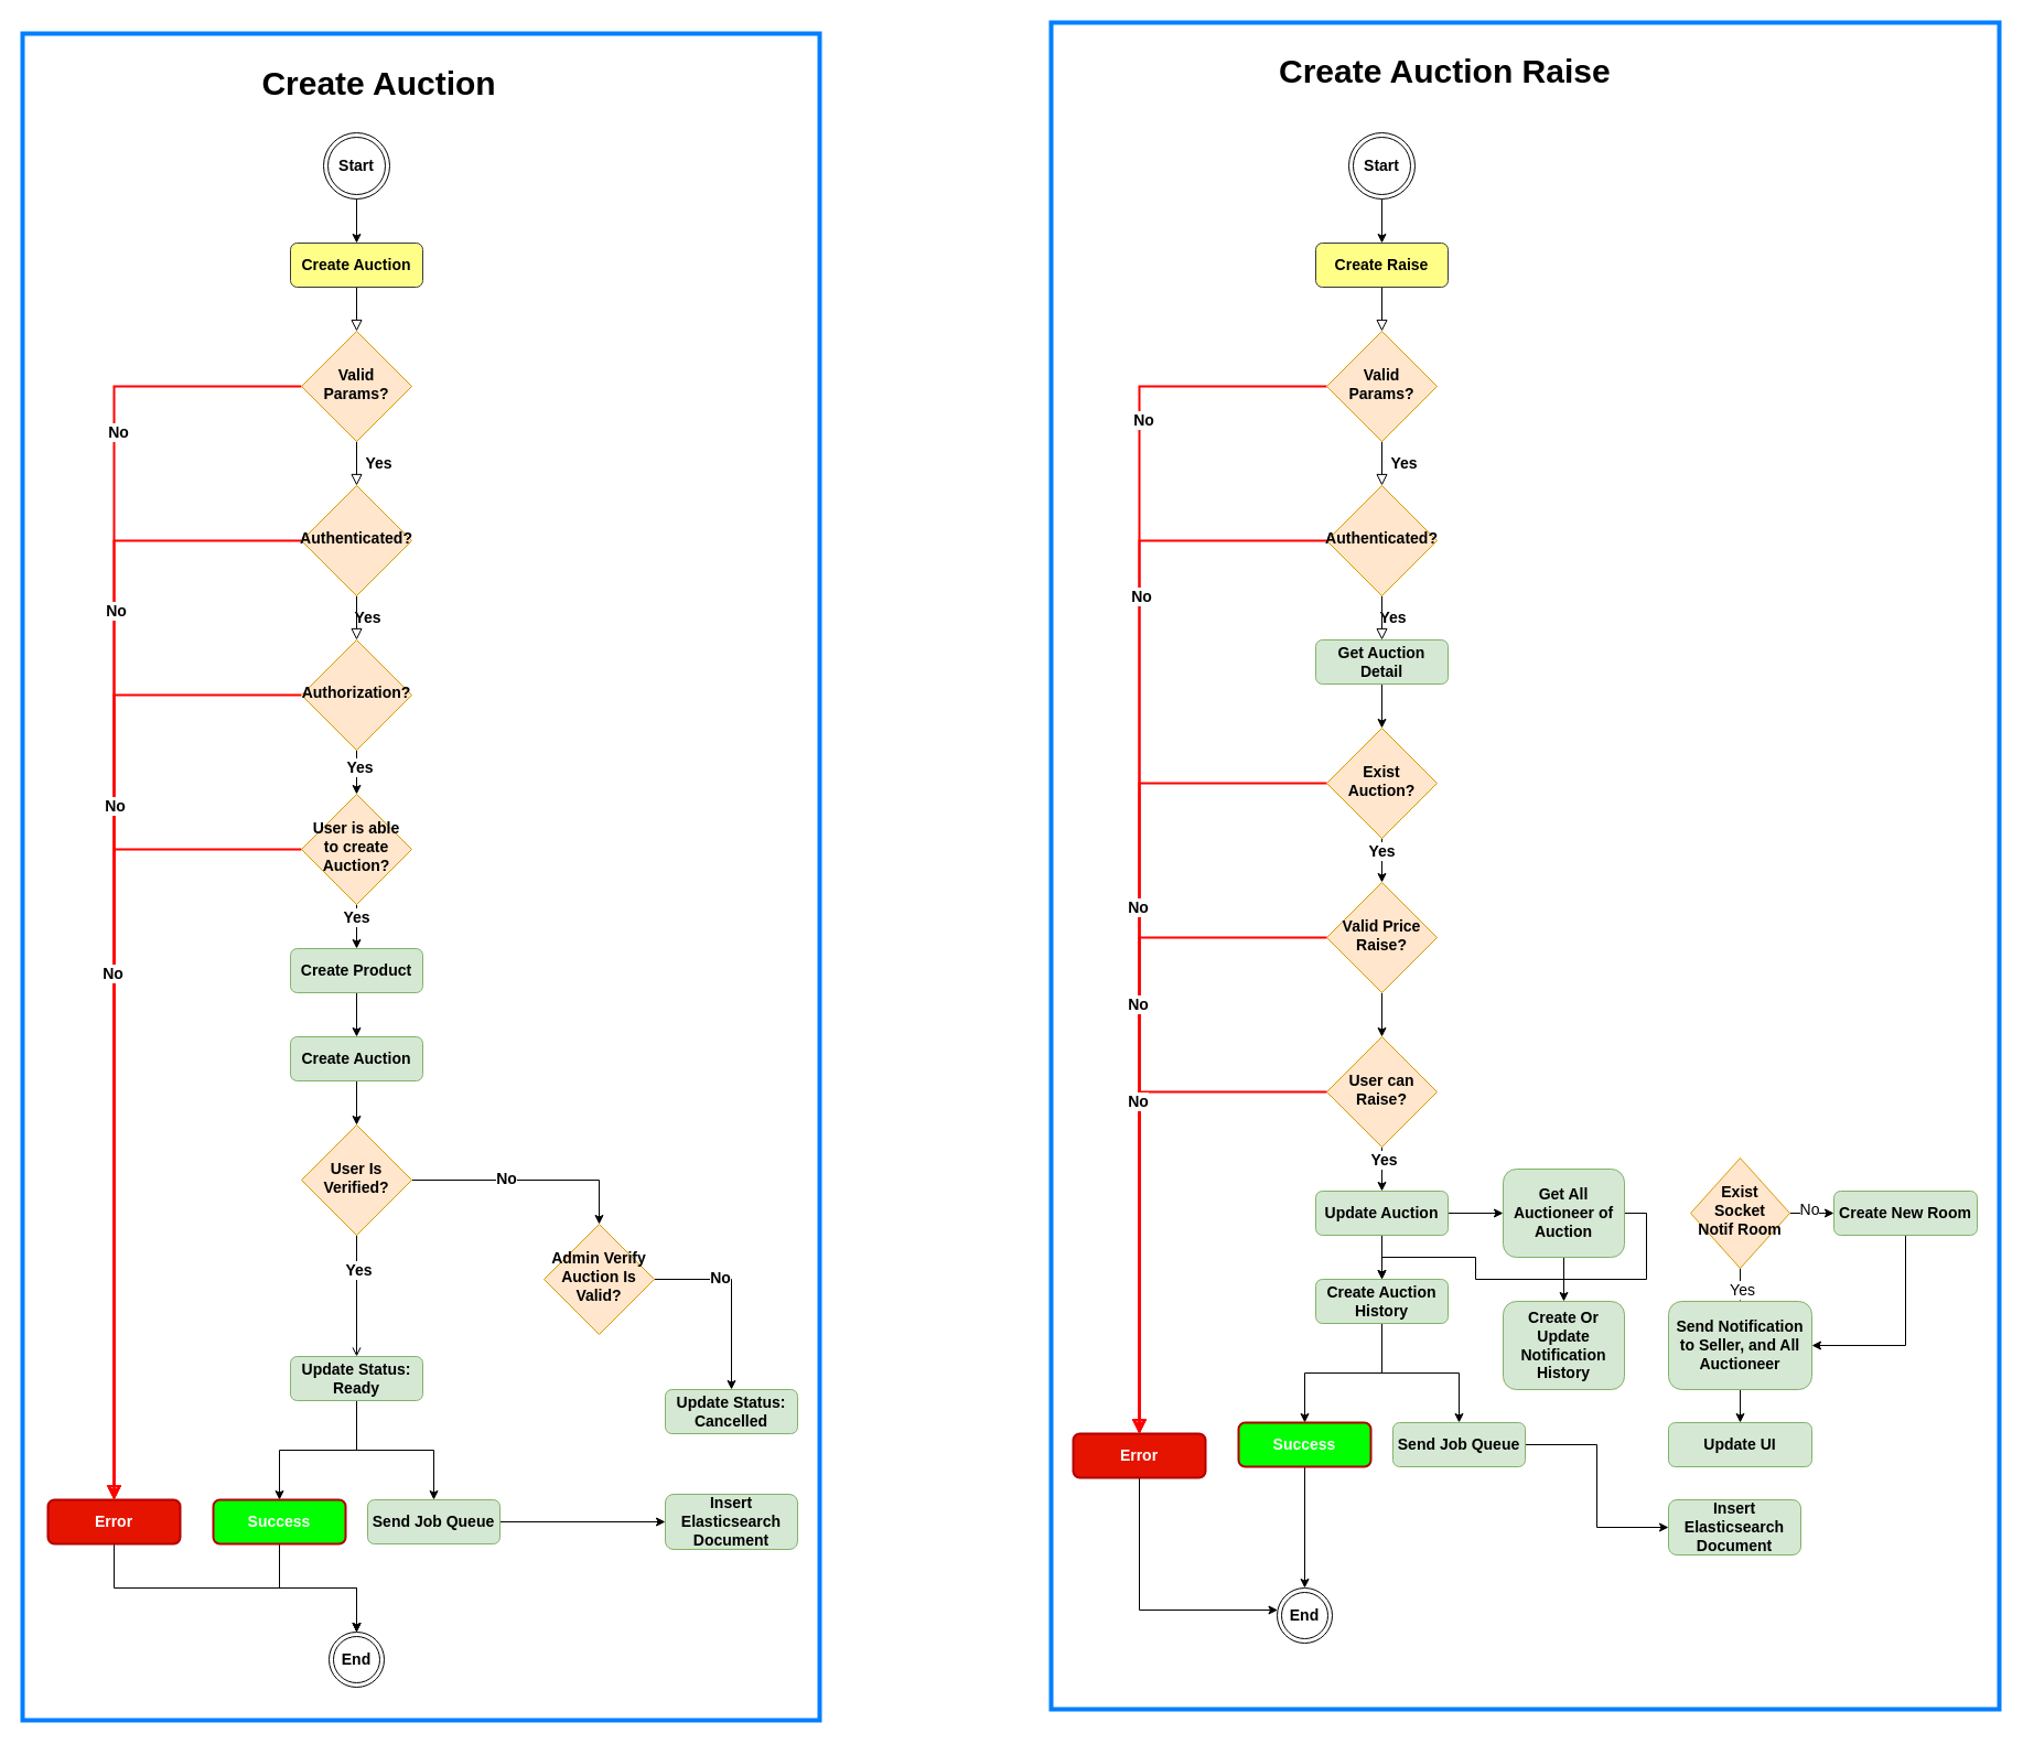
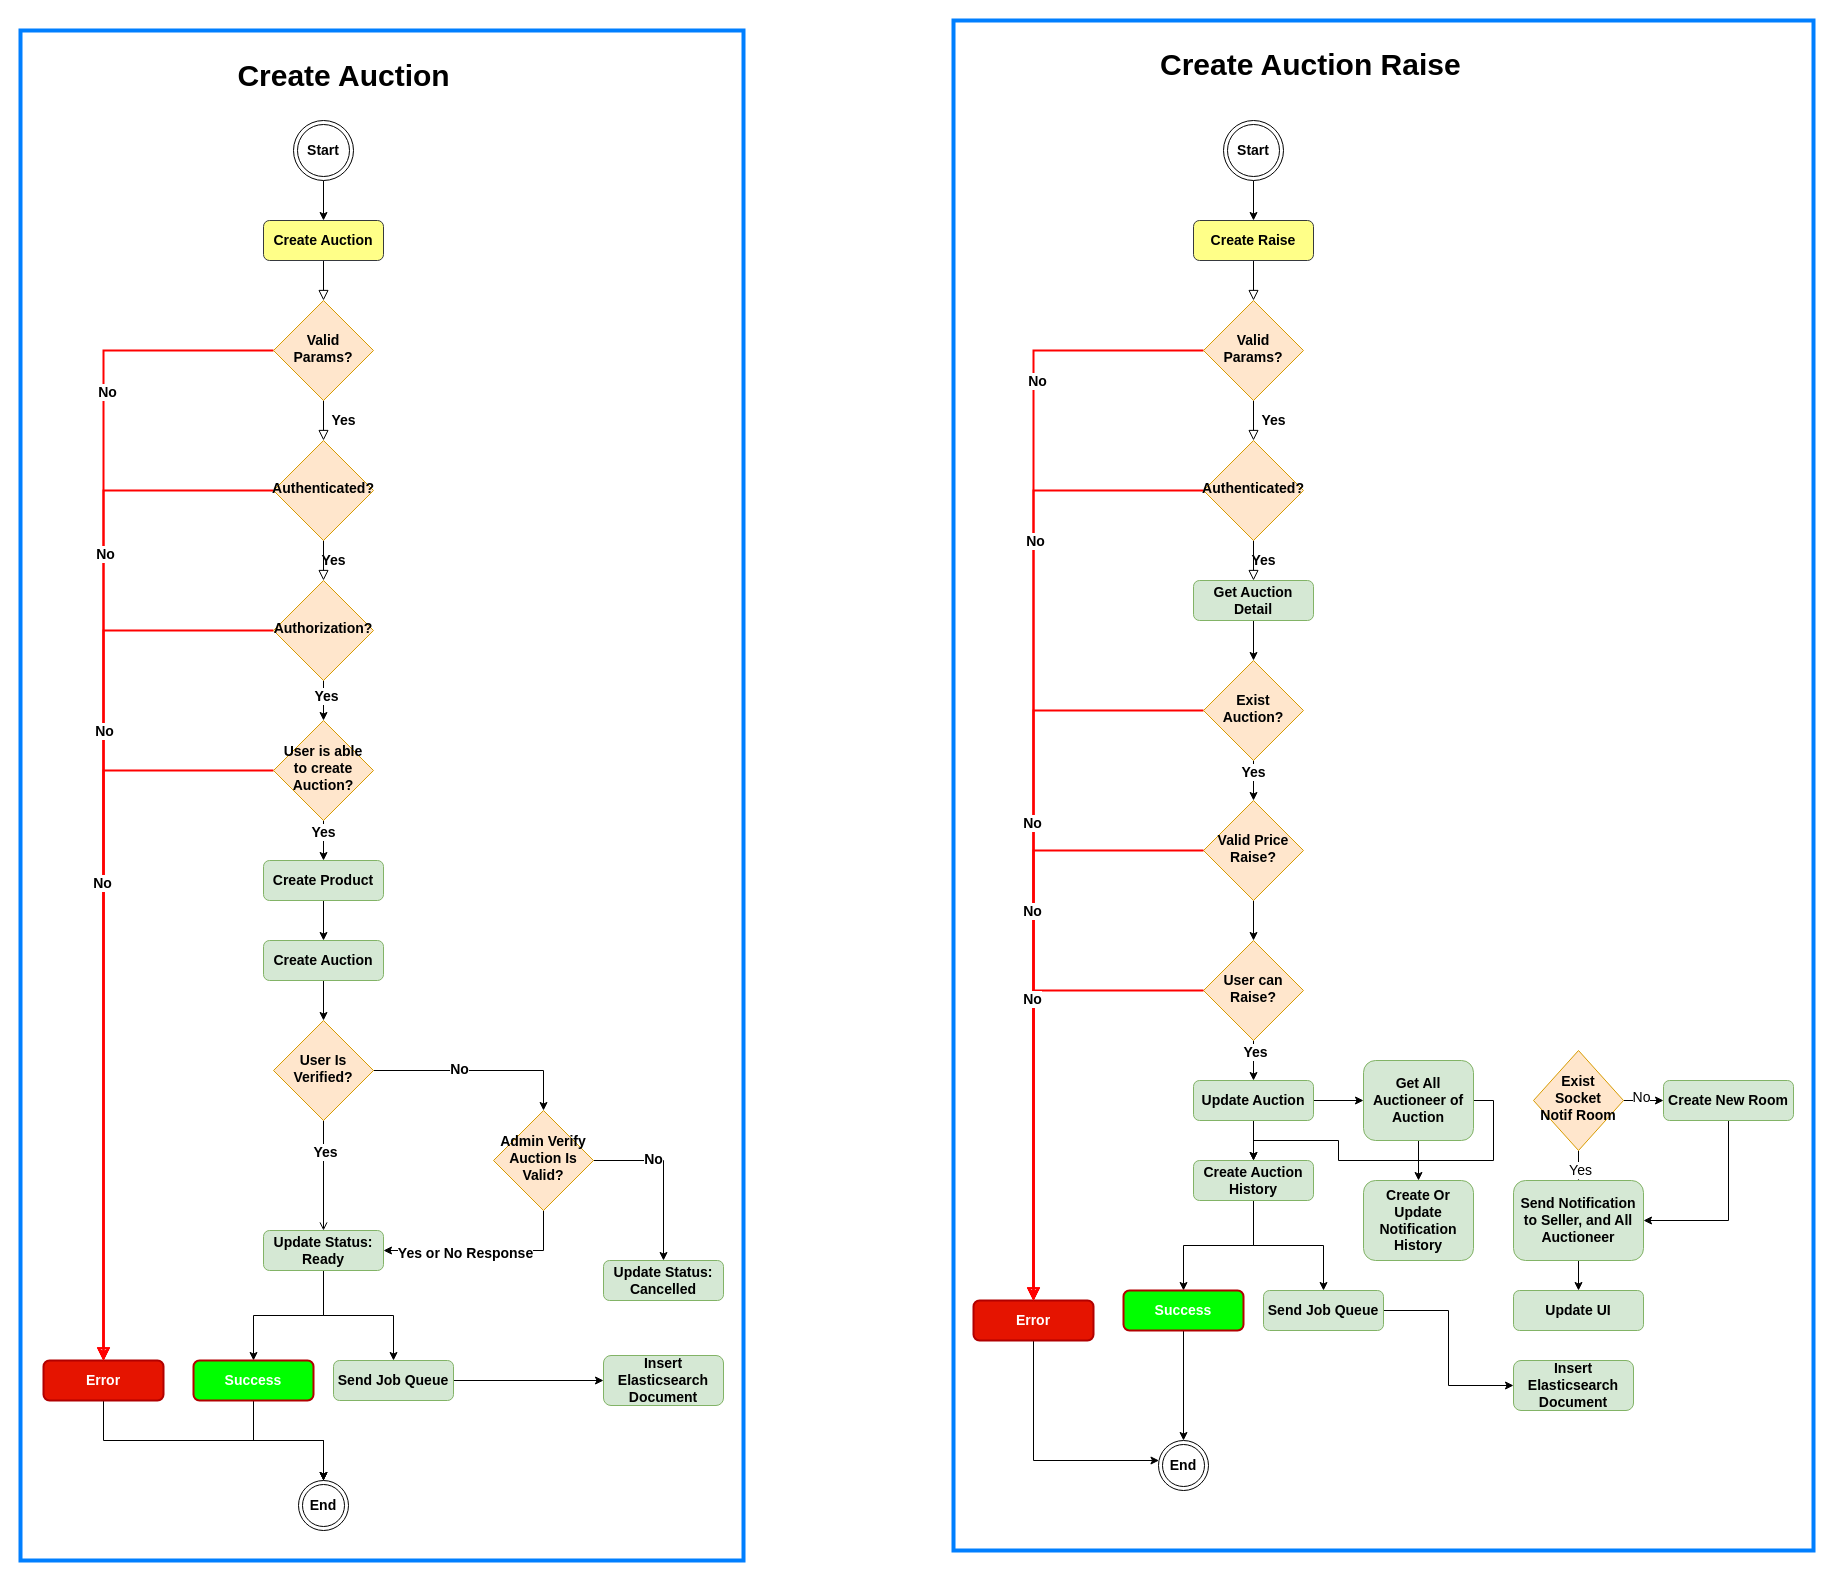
+ <mxCell id="36" style="edgeStyle=orthogonalEdgeStyle;rounded=0;orthogonalLoop=1;jettySize=auto;html=1;exitX=0.5;exitY=1;exitDx=0;exitDy=0;entryX=1;entryY=0.5;entryDx=0;entryDy=0;fontSize=14;fontStyle=1" parent="1" source="40" target="43" edge="1"><mxGeometry relative="1" as="geometry" /></mxCell>
+ <mxCell id="37" value="Yes or No Response" style="edgeLabel;html=1;align=center;verticalAlign=middle;resizable=0;points=[];fontSize=14;fontStyle=1" parent="36" vertex="1" connectable="0"><mxGeometry x="0.193" y="2" relative="1" as="geometry"><mxPoint as="offset" /></mxGeometry></mxCell>
